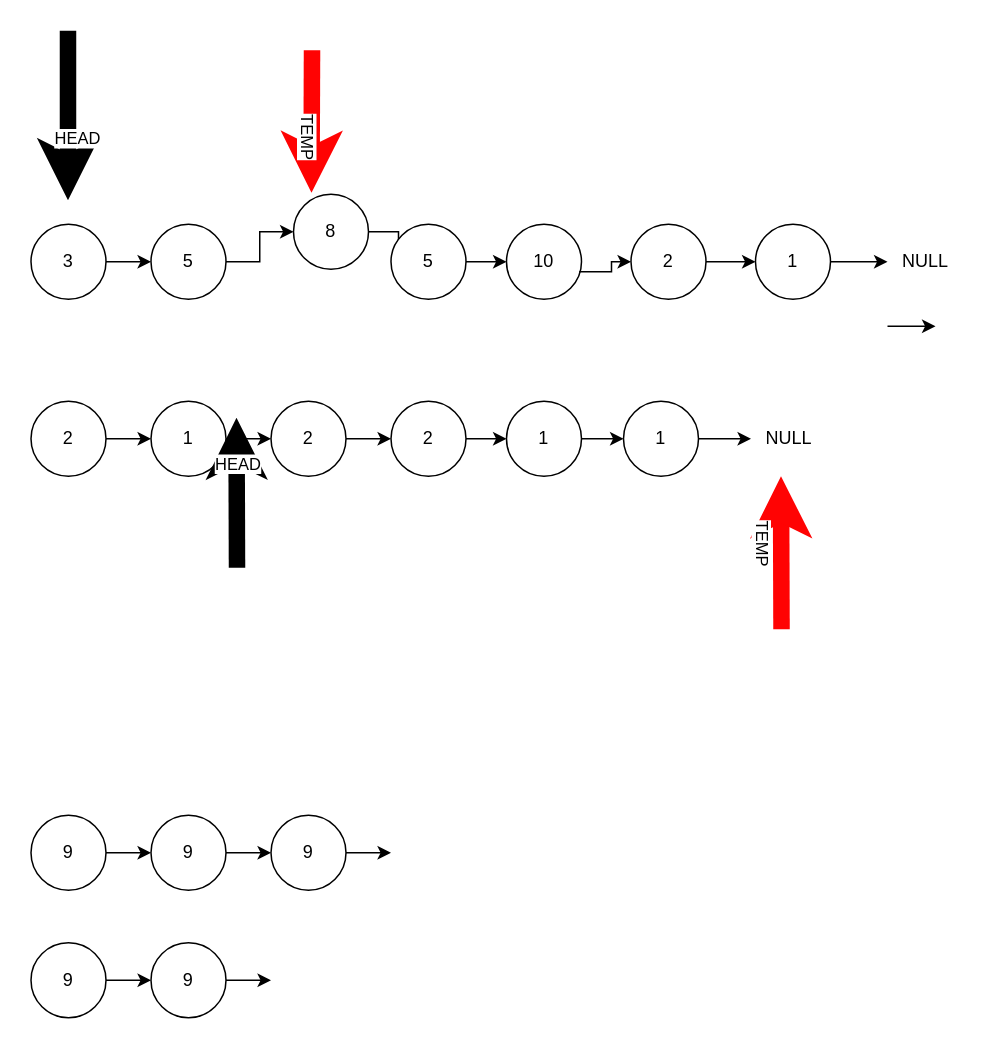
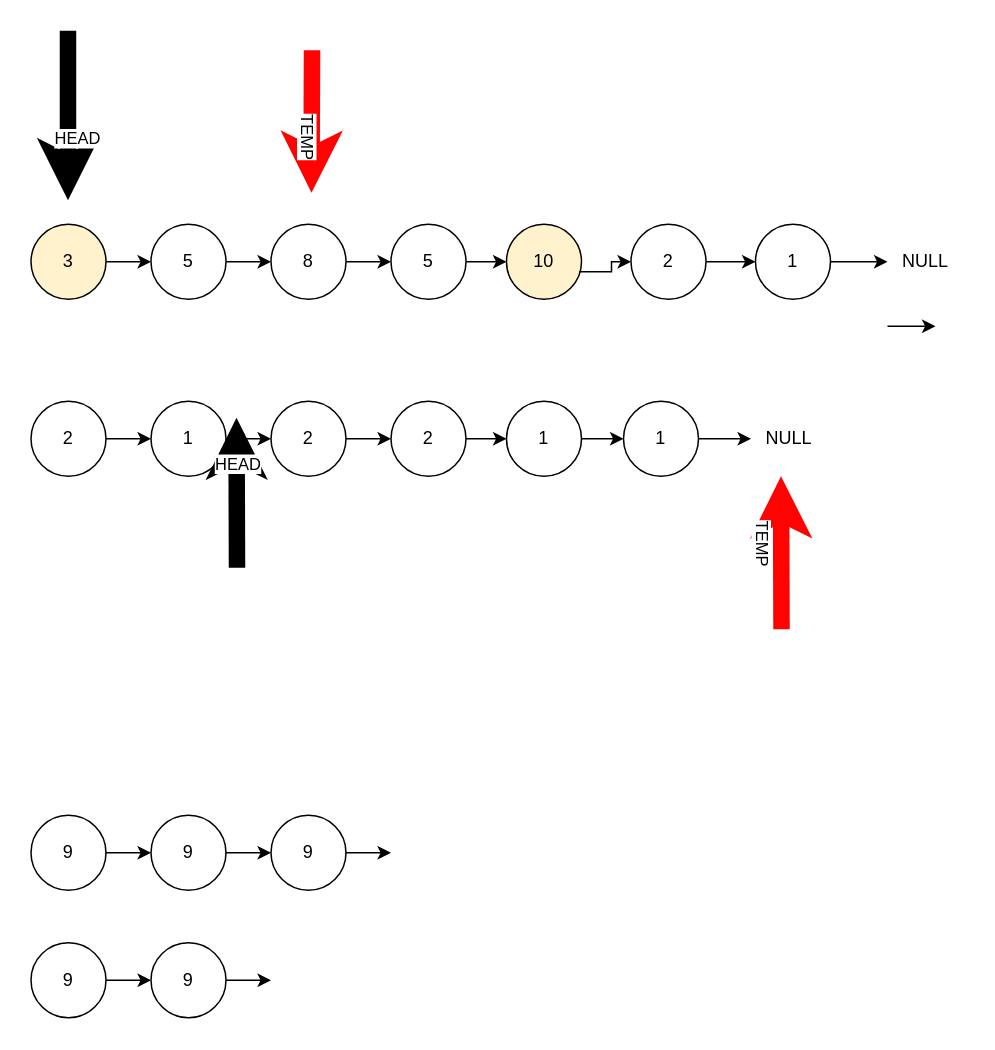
- <mxCell id="7" value="8" style="ellipse;whiteSpace=wrap;html=1;aspect=fixed;" parent="1" vertex="1"><mxGeometry x="195" y="129" width="50" height="50" as="geometry" /></mxCell>
+ <mxCell id="7" value="8" style="ellipse;whiteSpace=wrap;html=1;aspect=fixed;" parent="1" vertex="1"><mxGeometry x="180" y="149" width="50" height="50" as="geometry" /></mxCell>
- <mxCell id="3" value="3" style="ellipse;whiteSpace=wrap;html=1;aspect=fixed;" parent="1" vertex="1"><mxGeometry x="20" y="149" width="50" height="50" as="geometry" /></mxCell>
+ <mxCell id="3" value="3" style="ellipse;whiteSpace=wrap;html=1;aspect=fixed;fillColor=#fff2cc;" parent="1" vertex="1"><mxGeometry x="20" y="149" width="50" height="50" as="geometry" /></mxCell>
- <mxCell id="8" value="10" style="ellipse;whiteSpace=wrap;html=1;aspect=fixed;" parent="1" vertex="1"><mxGeometry x="337" y="149" width="50" height="50" as="geometry" /></mxCell>
+ <mxCell id="8" value="10" style="ellipse;whiteSpace=wrap;html=1;aspect=fixed;fillColor=#fff2cc;" parent="1" vertex="1"><mxGeometry x="337" y="149" width="50" height="50" as="geometry" /></mxCell>
